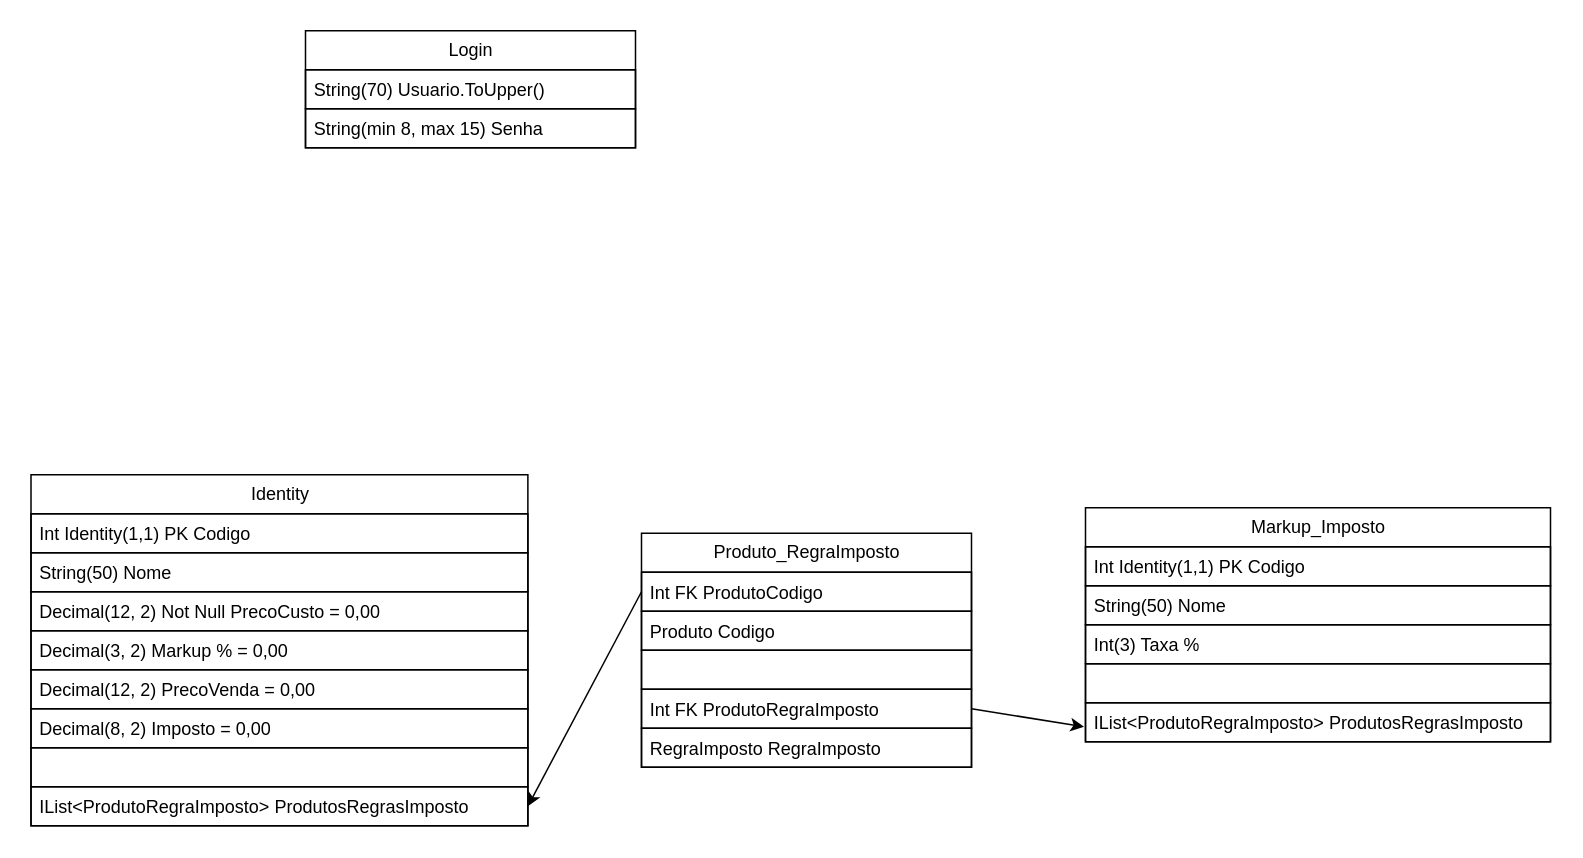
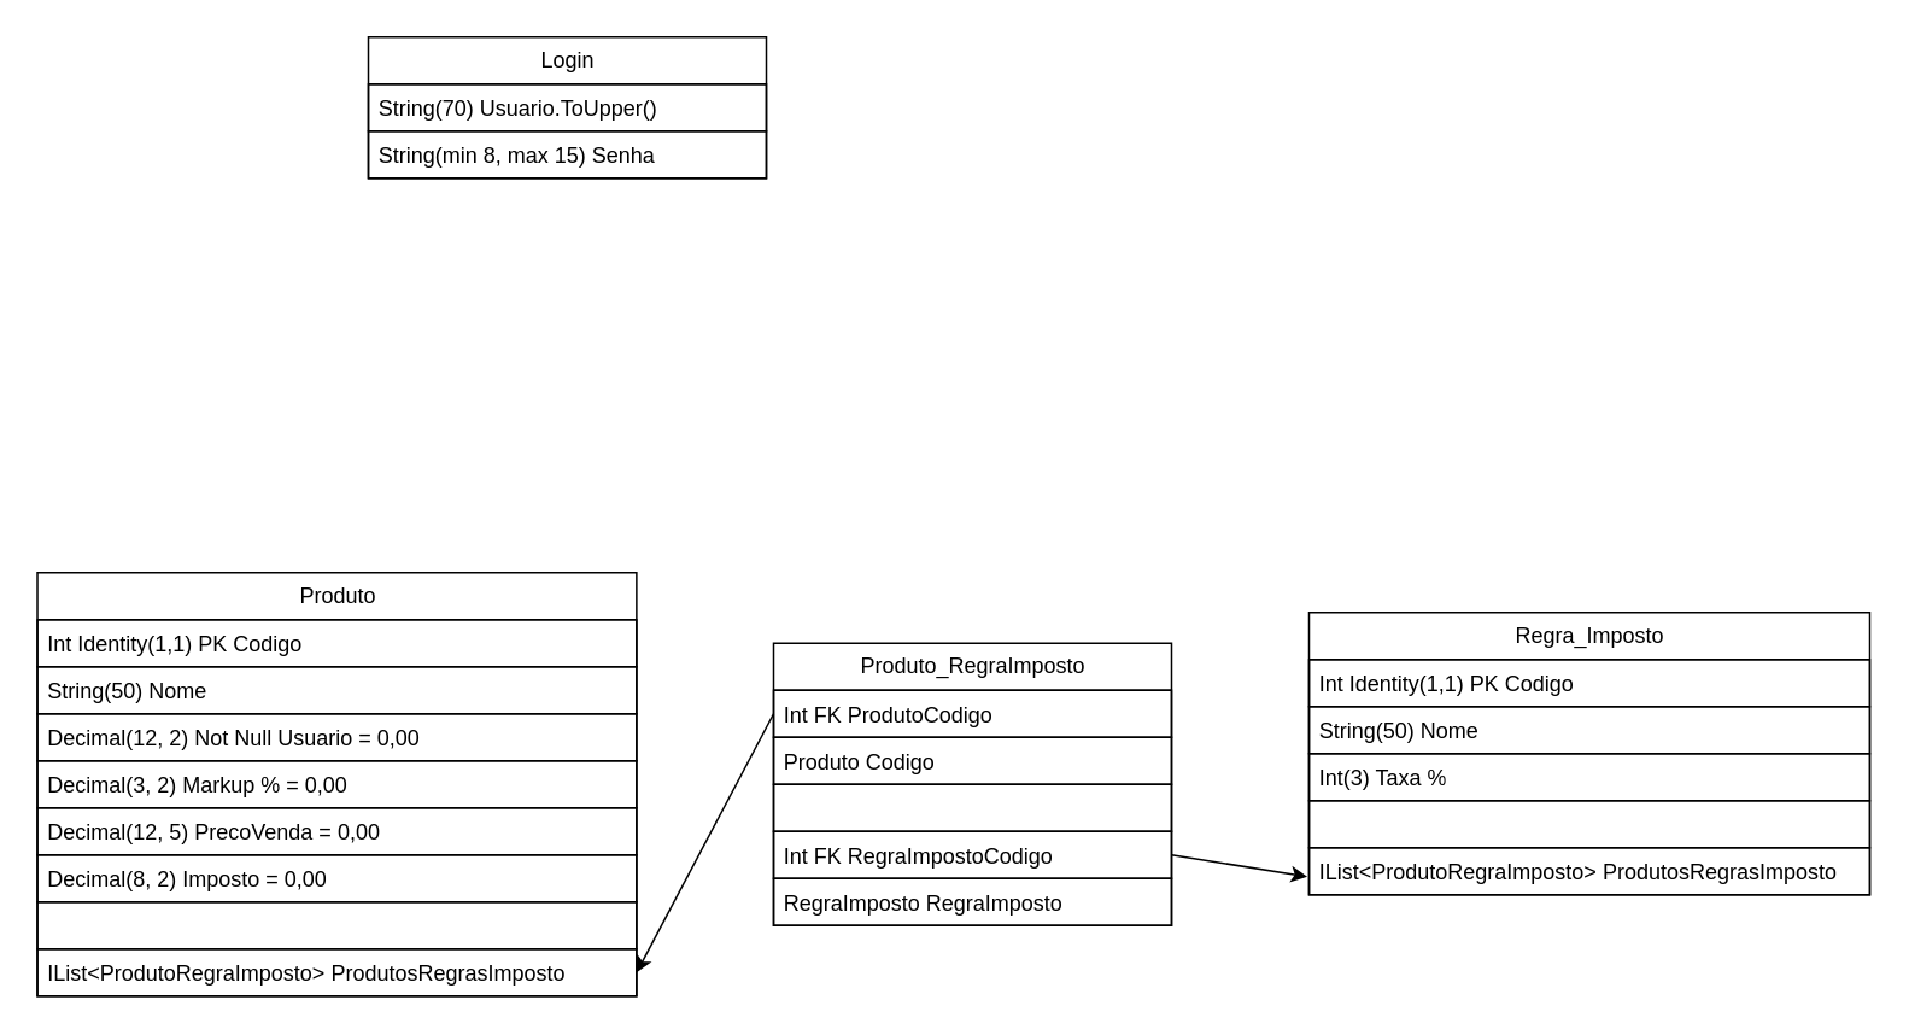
- <mxCell id="11" value="Identity" style="swimlane;fontStyle=0;childLayout=stackLayout;horizontal=1;startSize=26;fillColor=none;horizontalStack=0;resizeParent=1;resizeParentMax=0;resizeLast=0;collapsible=1;marginBottom=0;html=1;fontColor=#000000;strokeColor=#000000;" parent="1" vertex="1"><mxGeometry x="20" y="316" width="331.25" height="234" as="geometry" /></mxCell>
+ <mxCell id="11" value="Produto" style="swimlane;fontStyle=0;childLayout=stackLayout;horizontal=1;startSize=26;fillColor=none;horizontalStack=0;resizeParent=1;resizeParentMax=0;resizeLast=0;collapsible=1;marginBottom=0;html=1;fontColor=#000000;strokeColor=#000000;" parent="1" vertex="1"><mxGeometry x="20" y="316" width="331.25" height="234" as="geometry" /></mxCell>
- <mxCell id="5" value="Markup_Imposto" style="swimlane;fontStyle=0;childLayout=stackLayout;horizontal=1;startSize=26;fillColor=none;horizontalStack=0;resizeParent=1;resizeParentMax=0;resizeLast=0;collapsible=1;marginBottom=0;html=1;labelBackgroundColor=none;labelBorderColor=none;fontColor=#000000;strokeColor=#000000;" parent="1" vertex="1"><mxGeometry x="723" y="338" width="310" height="156" as="geometry" /></mxCell>
+ <mxCell id="5" value="Regra_Imposto" style="swimlane;fontStyle=0;childLayout=stackLayout;horizontal=1;startSize=26;fillColor=none;horizontalStack=0;resizeParent=1;resizeParentMax=0;resizeLast=0;collapsible=1;marginBottom=0;html=1;labelBackgroundColor=none;labelBorderColor=none;fontColor=#000000;strokeColor=#000000;" parent="1" vertex="1"><mxGeometry x="723" y="338" width="310" height="156" as="geometry" /></mxCell>
- <mxCell id="14" value="Decimal(12, 2) Not Null PrecoCusto = 0,00" style="text;strokeColor=#000000;fillColor=none;align=left;verticalAlign=top;spacingLeft=4;spacingRight=4;overflow=hidden;rotatable=0;points=[[0,0.5],[1,0.5]];portConstraint=eastwest;whiteSpace=wrap;html=1;fontColor=#000000;" parent="11" vertex="1"><mxGeometry y="78" width="331.25" height="26" as="geometry" /></mxCell>
+ <mxCell id="14" value="Decimal(12, 2) Not Null Usuario = 0,00" style="text;strokeColor=#000000;fillColor=none;align=left;verticalAlign=top;spacingLeft=4;spacingRight=4;overflow=hidden;rotatable=0;points=[[0,0.5],[1,0.5]];portConstraint=eastwest;whiteSpace=wrap;html=1;fontColor=#000000;" parent="11" vertex="1"><mxGeometry y="78" width="331.25" height="26" as="geometry" /></mxCell>
- <mxCell id="16" value="Decimal(12, 2) PrecoVenda = 0,00" style="text;strokeColor=#000000;fillColor=none;align=left;verticalAlign=top;spacingLeft=4;spacingRight=4;overflow=hidden;rotatable=0;points=[[0,0.5],[1,0.5]];portConstraint=eastwest;whiteSpace=wrap;html=1;fontColor=#000000;" parent="11" vertex="1"><mxGeometry y="130" width="331.25" height="26" as="geometry" /></mxCell>
+ <mxCell id="16" value="Decimal(12, 5) PrecoVenda = 0,00" style="text;strokeColor=#000000;fillColor=none;align=left;verticalAlign=top;spacingLeft=4;spacingRight=4;overflow=hidden;rotatable=0;points=[[0,0.5],[1,0.5]];portConstraint=eastwest;whiteSpace=wrap;html=1;fontColor=#000000;" parent="11" vertex="1"><mxGeometry y="130" width="331.25" height="26" as="geometry" /></mxCell>
- <mxCell id="27" value="Int FK ProdutoRegraImposto" style="text;strokeColor=#000000;fillColor=none;align=left;verticalAlign=top;spacingLeft=4;spacingRight=4;overflow=hidden;rotatable=0;points=[[0,0.5],[1,0.5]];portConstraint=eastwest;whiteSpace=wrap;html=1;fontColor=#000000;" vertex="1" parent="23"><mxGeometry y="104" width="220" height="26" as="geometry" /></mxCell>
+ <mxCell id="27" value="Int FK RegraImpostoCodigo" style="text;strokeColor=#000000;fillColor=none;align=left;verticalAlign=top;spacingLeft=4;spacingRight=4;overflow=hidden;rotatable=0;points=[[0,0.5],[1,0.5]];portConstraint=eastwest;whiteSpace=wrap;html=1;fontColor=#000000;" vertex="1" parent="23"><mxGeometry y="104" width="220" height="26" as="geometry" /></mxCell>
